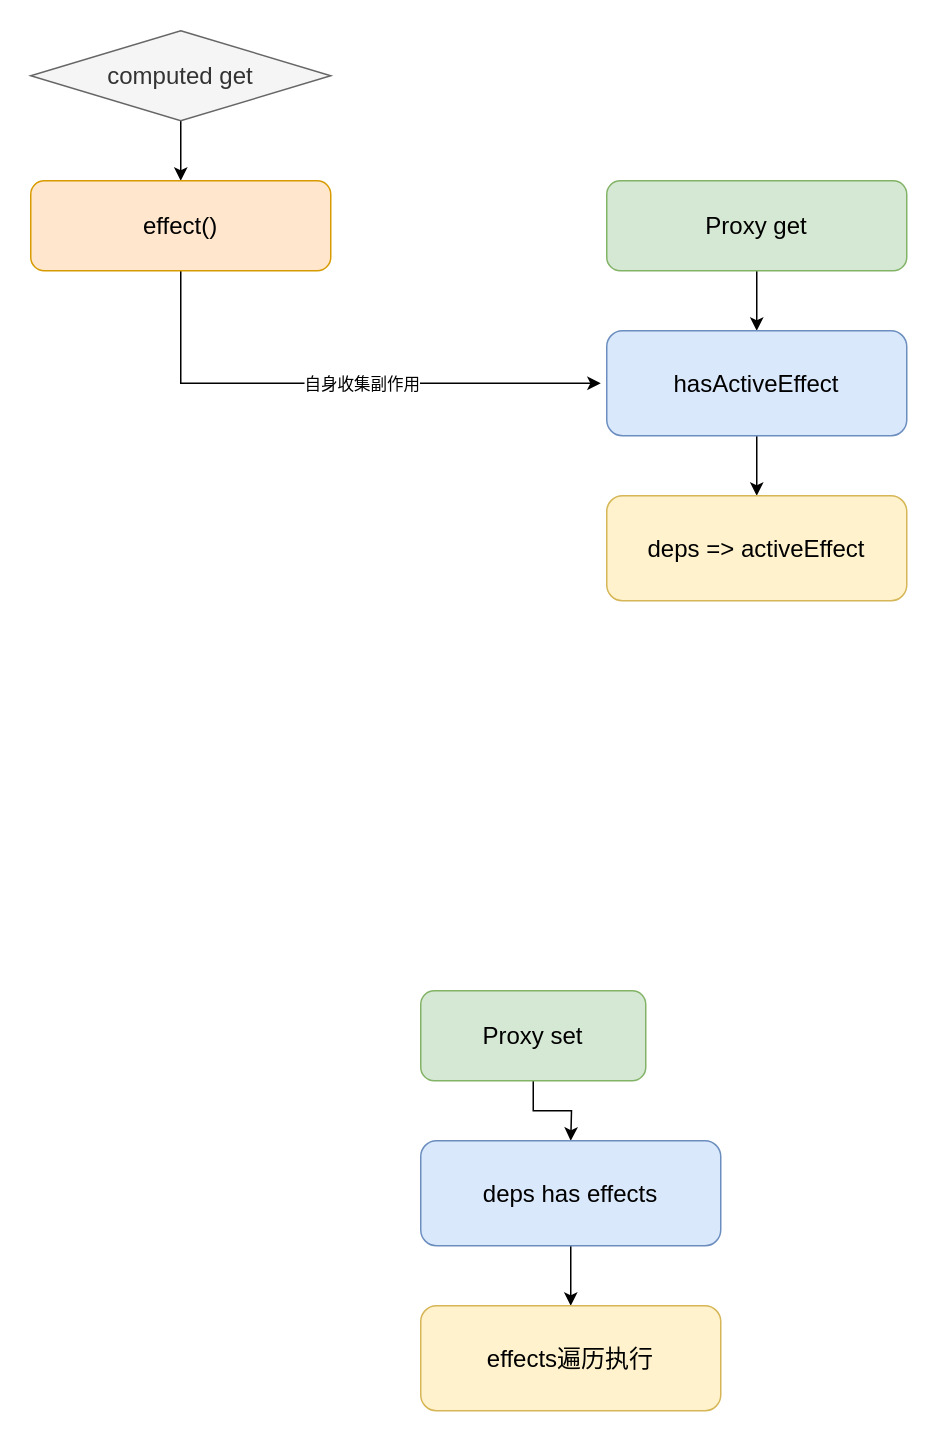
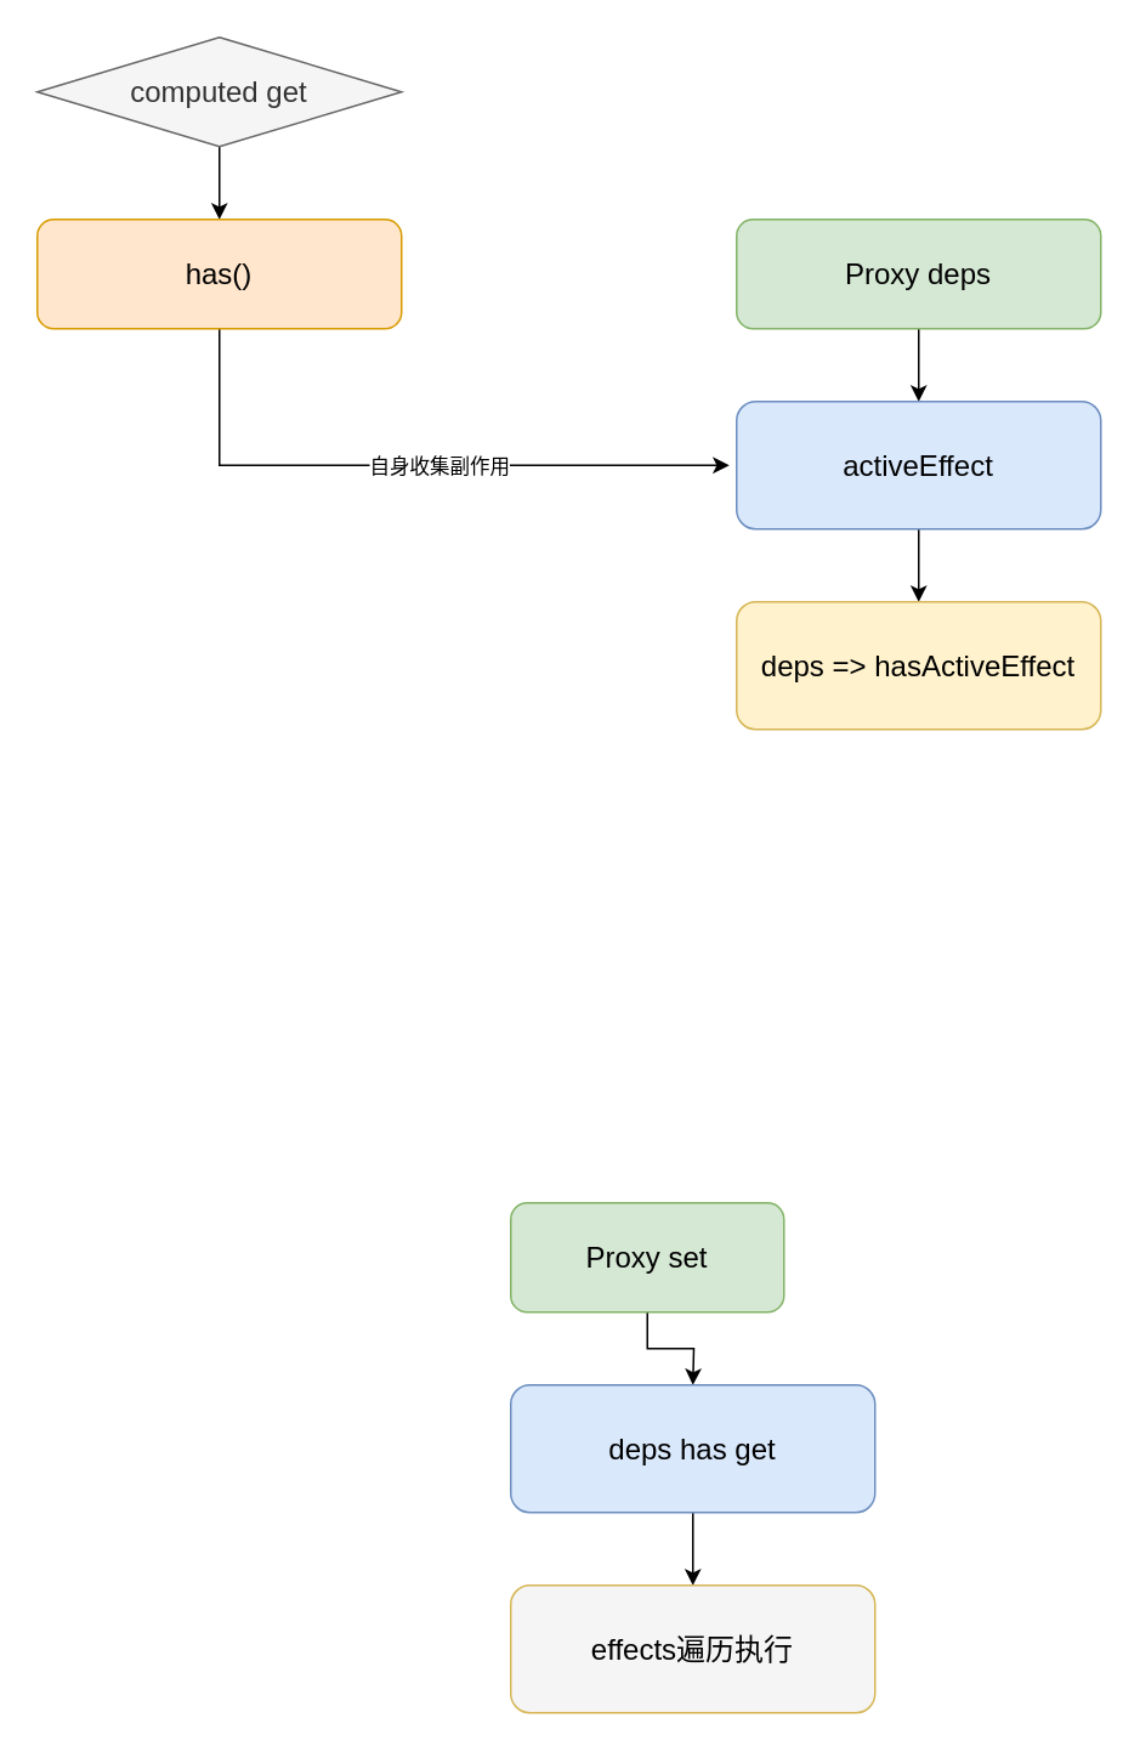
- <mxCell id="16" value="&lt;font style=&quot;font-size: 16px&quot;&gt;effect()&lt;/font&gt;" style="rounded=1;whiteSpace=wrap;html=1;fillColor=#ffe6cc;strokeColor=#d79b00;" parent="1" vertex="1"><mxGeometry x="20" y="120" width="200" height="60" as="geometry" /></mxCell>
+ <mxCell id="16" value="&lt;font style=&quot;font-size: 16px&quot;&gt;has()&lt;/font&gt;" style="rounded=1;whiteSpace=wrap;html=1;fillColor=#ffe6cc;strokeColor=#d79b00;" parent="1" vertex="1"><mxGeometry x="20" y="120" width="200" height="60" as="geometry" /></mxCell>
- <mxCell id="3" value="&lt;font style=&quot;font-size: 16px&quot;&gt;Proxy get&lt;/font&gt;" style="rounded=1;whiteSpace=wrap;html=1;fillColor=#d5e8d4;strokeColor=#82b366;" parent="1" vertex="1"><mxGeometry x="404" y="120" width="200" height="60" as="geometry" /></mxCell>
+ <mxCell id="3" value="&lt;font style=&quot;font-size: 16px&quot;&gt;Proxy deps&lt;/font&gt;" style="rounded=1;whiteSpace=wrap;html=1;fillColor=#d5e8d4;strokeColor=#82b366;" parent="1" vertex="1"><mxGeometry x="404" y="120" width="200" height="60" as="geometry" /></mxCell>
- <mxCell id="5" value="&lt;font style=&quot;font-size: 16px&quot;&gt;hasActiveEffect&lt;/font&gt;" style="rounded=1;whiteSpace=wrap;html=1;fillColor=#dae8fc;strokeColor=#6c8ebf;" parent="1" vertex="1"><mxGeometry x="404" y="220" width="200" height="70" as="geometry" /></mxCell>
+ <mxCell id="5" value="&lt;font style=&quot;font-size: 16px&quot;&gt;activeEffect&lt;/font&gt;" style="rounded=1;whiteSpace=wrap;html=1;fillColor=#dae8fc;strokeColor=#6c8ebf;" parent="1" vertex="1"><mxGeometry x="404" y="220" width="200" height="70" as="geometry" /></mxCell>
- <mxCell id="6" value="&lt;font style=&quot;font-size: 16px&quot;&gt;deps =&amp;gt; activeEffect&lt;/font&gt;" style="rounded=1;whiteSpace=wrap;html=1;fillColor=#fff2cc;strokeColor=#d6b656;" parent="1" vertex="1"><mxGeometry x="404" y="330" width="200" height="70" as="geometry" /></mxCell>
+ <mxCell id="6" value="&lt;font style=&quot;font-size: 16px&quot;&gt;deps =&amp;gt; hasActiveEffect&lt;/font&gt;" style="rounded=1;whiteSpace=wrap;html=1;fillColor=#fff2cc;strokeColor=#d6b656;" parent="1" vertex="1"><mxGeometry x="404" y="330" width="200" height="70" as="geometry" /></mxCell>
- <mxCell id="10" value="&lt;span style=&quot;font-size: 16px&quot;&gt;deps has effects&lt;/span&gt;" style="rounded=1;whiteSpace=wrap;html=1;fillColor=#dae8fc;strokeColor=#6c8ebf;" parent="1" vertex="1"><mxGeometry x="280" y="760" width="200" height="70" as="geometry" /></mxCell>
+ <mxCell id="10" value="&lt;span style=&quot;font-size: 16px&quot;&gt;deps has get&lt;/span&gt;" style="rounded=1;whiteSpace=wrap;html=1;fillColor=#dae8fc;strokeColor=#6c8ebf;" parent="1" vertex="1"><mxGeometry x="280" y="760" width="200" height="70" as="geometry" /></mxCell>
- <mxCell id="11" value="&lt;font style=&quot;font-size: 16px&quot;&gt;effects遍历执行&lt;/font&gt;" style="rounded=1;whiteSpace=wrap;html=1;fillColor=#fff2cc;strokeColor=#d6b656;" parent="1" vertex="1"><mxGeometry x="280" y="870" width="200" height="70" as="geometry" /></mxCell>
+ <mxCell id="11" value="&lt;font style=&quot;font-size: 16px&quot;&gt;effects遍历执行&lt;/font&gt;" style="rounded=1;whiteSpace=wrap;html=1;fillColor=#f5f5f5;strokeColor=#d6b656;" parent="1" vertex="1"><mxGeometry x="280" y="870" width="200" height="70" as="geometry" /></mxCell>
